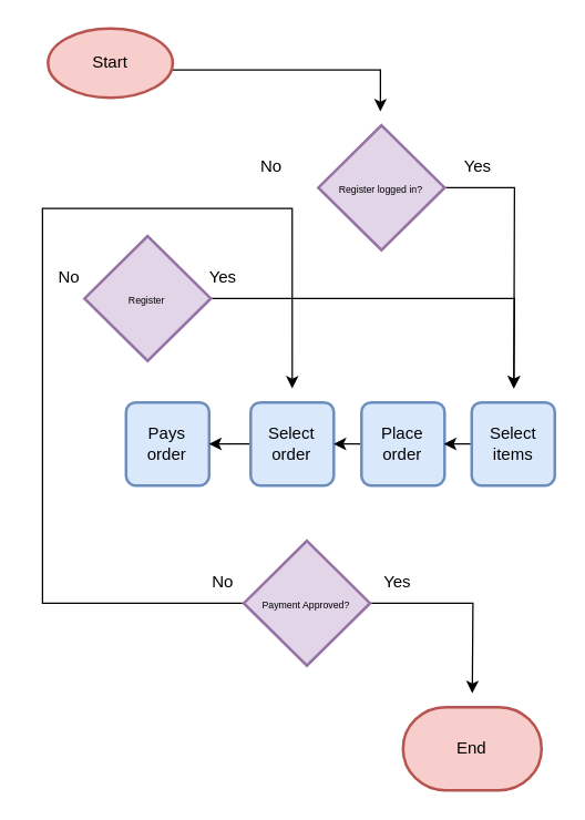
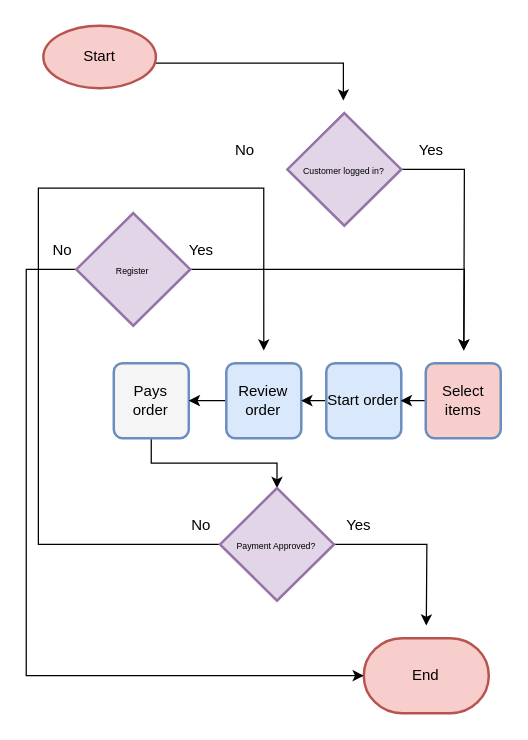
- <mxCell id="5" value="&lt;font style=&quot;font-size: 7px&quot;&gt;Register logged in?&lt;/font&gt;" style="strokeWidth=2;html=1;shape=mxgraph.flowchart.decision;whiteSpace=wrap;fillColor=#e1d5e7;strokeColor=#9673a6;" vertex="1" parent="1"><mxGeometry x="229.18" y="90" width="91.15" height="90" as="geometry" /></mxCell>
+ <mxCell id="5" value="&lt;font style=&quot;font-size: 7px&quot;&gt;Customer logged in?&lt;/font&gt;" style="strokeWidth=2;html=1;shape=mxgraph.flowchart.decision;whiteSpace=wrap;fillColor=#e1d5e7;strokeColor=#9673a6;" vertex="1" parent="1"><mxGeometry x="229.18" y="90" width="91.15" height="90" as="geometry" /></mxCell>
- <mxCell id="7" value="Pays order" style="rounded=1;whiteSpace=wrap;html=1;absoluteArcSize=1;arcSize=14;strokeWidth=2;fillColor=#dae8fc;strokeColor=#6c8ebf;" vertex="1" parent="1"><mxGeometry x="90.33" y="290" width="60" height="60" as="geometry" /></mxCell>
+ <mxCell id="7" value="Pays order" style="rounded=1;whiteSpace=wrap;html=1;absoluteArcSize=1;arcSize=14;strokeWidth=2;fillColor=#f5f5f5;strokeColor=#6c8ebf;" vertex="1" parent="1"><mxGeometry x="90.33" y="290" width="60" height="60" as="geometry" /></mxCell>
- <mxCell id="13" value="Select order" style="rounded=1;whiteSpace=wrap;html=1;absoluteArcSize=1;arcSize=14;strokeWidth=2;fillColor=#dae8fc;strokeColor=#6c8ebf;" vertex="1" parent="1"><mxGeometry x="180.33" y="290" width="60" height="60" as="geometry" /></mxCell>
+ <mxCell id="13" value="Review order" style="rounded=1;whiteSpace=wrap;html=1;absoluteArcSize=1;arcSize=14;strokeWidth=2;fillColor=#dae8fc;strokeColor=#6c8ebf;" vertex="1" parent="1"><mxGeometry x="180.33" y="290" width="60" height="60" as="geometry" /></mxCell>
- <mxCell id="15" value="Place order" style="rounded=1;whiteSpace=wrap;html=1;absoluteArcSize=1;arcSize=14;strokeWidth=2;fillColor=#dae8fc;strokeColor=#6c8ebf;" vertex="1" parent="1"><mxGeometry x="260.33" y="290" width="60" height="60" as="geometry" /></mxCell>
+ <mxCell id="15" value="Start order" style="rounded=1;whiteSpace=wrap;html=1;absoluteArcSize=1;arcSize=14;strokeWidth=2;fillColor=#dae8fc;strokeColor=#6c8ebf;" vertex="1" parent="1"><mxGeometry x="260.33" y="290" width="60" height="60" as="geometry" /></mxCell>
- <mxCell id="17" value="Select items" style="rounded=1;whiteSpace=wrap;html=1;absoluteArcSize=1;arcSize=14;strokeWidth=2;fillColor=#dae8fc;strokeColor=#6c8ebf;" vertex="1" parent="1"><mxGeometry x="339.9" y="290" width="60" height="60" as="geometry" /></mxCell>
+ <mxCell id="17" value="Select items" style="rounded=1;whiteSpace=wrap;html=1;absoluteArcSize=1;arcSize=14;strokeWidth=2;fillColor=#f8cecc;strokeColor=#6c8ebf;" vertex="1" parent="1"><mxGeometry x="339.9" y="290" width="60" height="60" as="geometry" /></mxCell>
+ <mxCell id="6" style="edgeStyle=orthogonalEdgeStyle;rounded=0;orthogonalLoop=1;jettySize=auto;html=1;entryX=0.5;entryY=0;entryDx=0;entryDy=0;entryPerimeter=0;" edge="1" parent="1" source="7" target="11"><mxGeometry relative="1" as="geometry"><Array as="points"><mxPoint x="120.33" y="370" /><mxPoint x="221.33" y="370" /></Array></mxGeometry></mxCell>
+ <mxCell id="19" style="edgeStyle=orthogonalEdgeStyle;rounded=0;orthogonalLoop=1;jettySize=auto;html=1;entryX=0;entryY=0.5;entryDx=0;entryDy=0;entryPerimeter=0;" edge="1" parent="1" source="20" target="8"><mxGeometry relative="1" as="geometry"><Array as="points"><mxPoint x="20.33" y="215" /><mxPoint x="20.33" y="540" /></Array></mxGeometry></mxCell>
